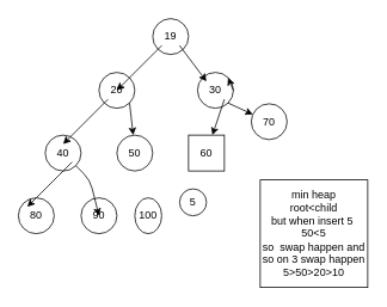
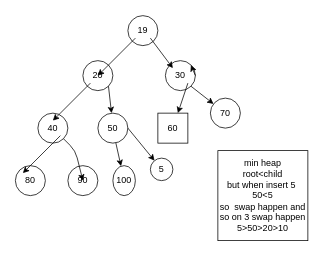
- <mxCell id="5" value="70" style="ellipse;whiteSpace=wrap;html=1;aspect=fixed;" vertex="1" parent="1"><mxGeometry x="280" y="115" width="40" height="40" as="geometry" /></mxCell>
+ <mxCell id="5" value="70" style="ellipse;whiteSpace=wrap;html=1;aspect=fixed;" vertex="1" parent="1"><mxGeometry x="280" y="130" width="40" height="40" as="geometry" /></mxCell>
+ <mxCell id="23" value="" style="endArrow=classic;html=1;exitX=1;exitY=0.5;exitDx=0;exitDy=0;" edge="1" parent="1" source="7" target="22"><mxGeometry width="50" height="50" relative="1" as="geometry"><mxPoint x="220" y="170" as="sourcePoint" /><mxPoint x="170" y="220" as="targetPoint" /></mxGeometry></mxCell>
+ <mxCell id="17" value="" style="endArrow=classic;html=1;" edge="1" parent="1" source="7" target="11"><mxGeometry width="50" height="50" relative="1" as="geometry"><mxPoint x="190" y="180" as="sourcePoint" /><mxPoint x="140" y="230" as="targetPoint" /></mxGeometry></mxCell>
